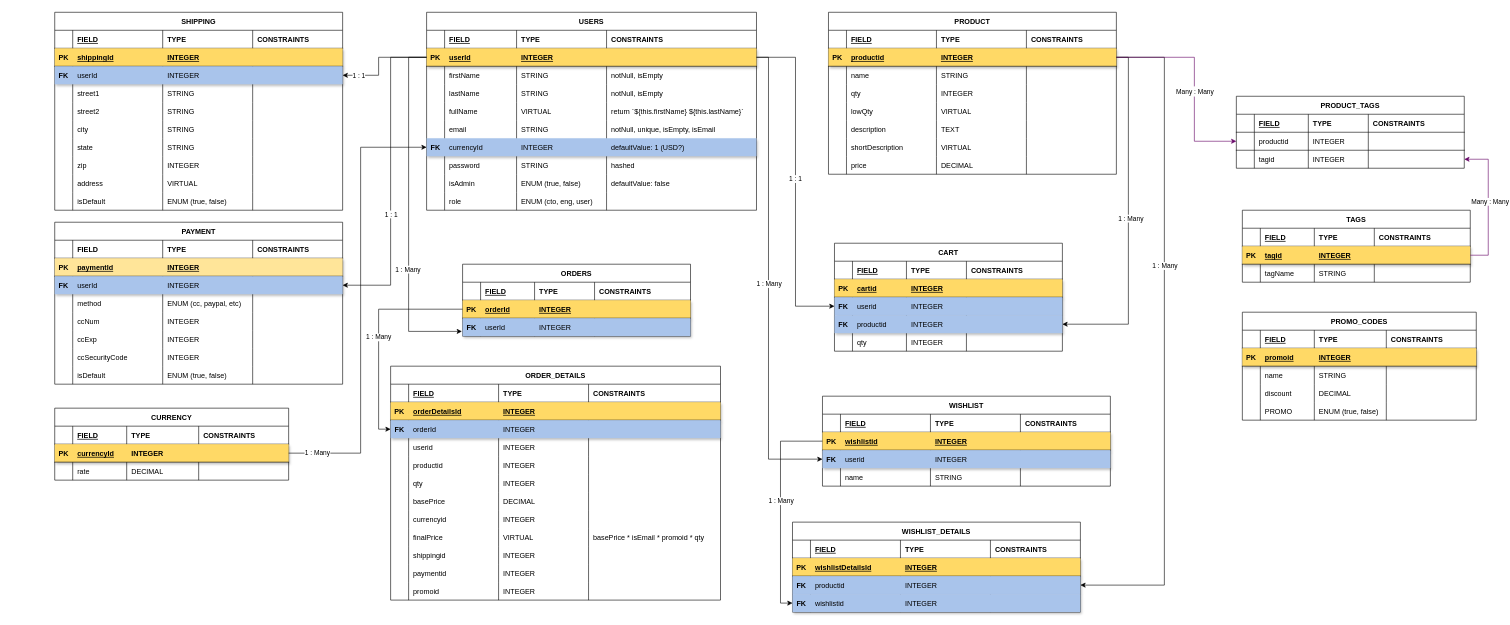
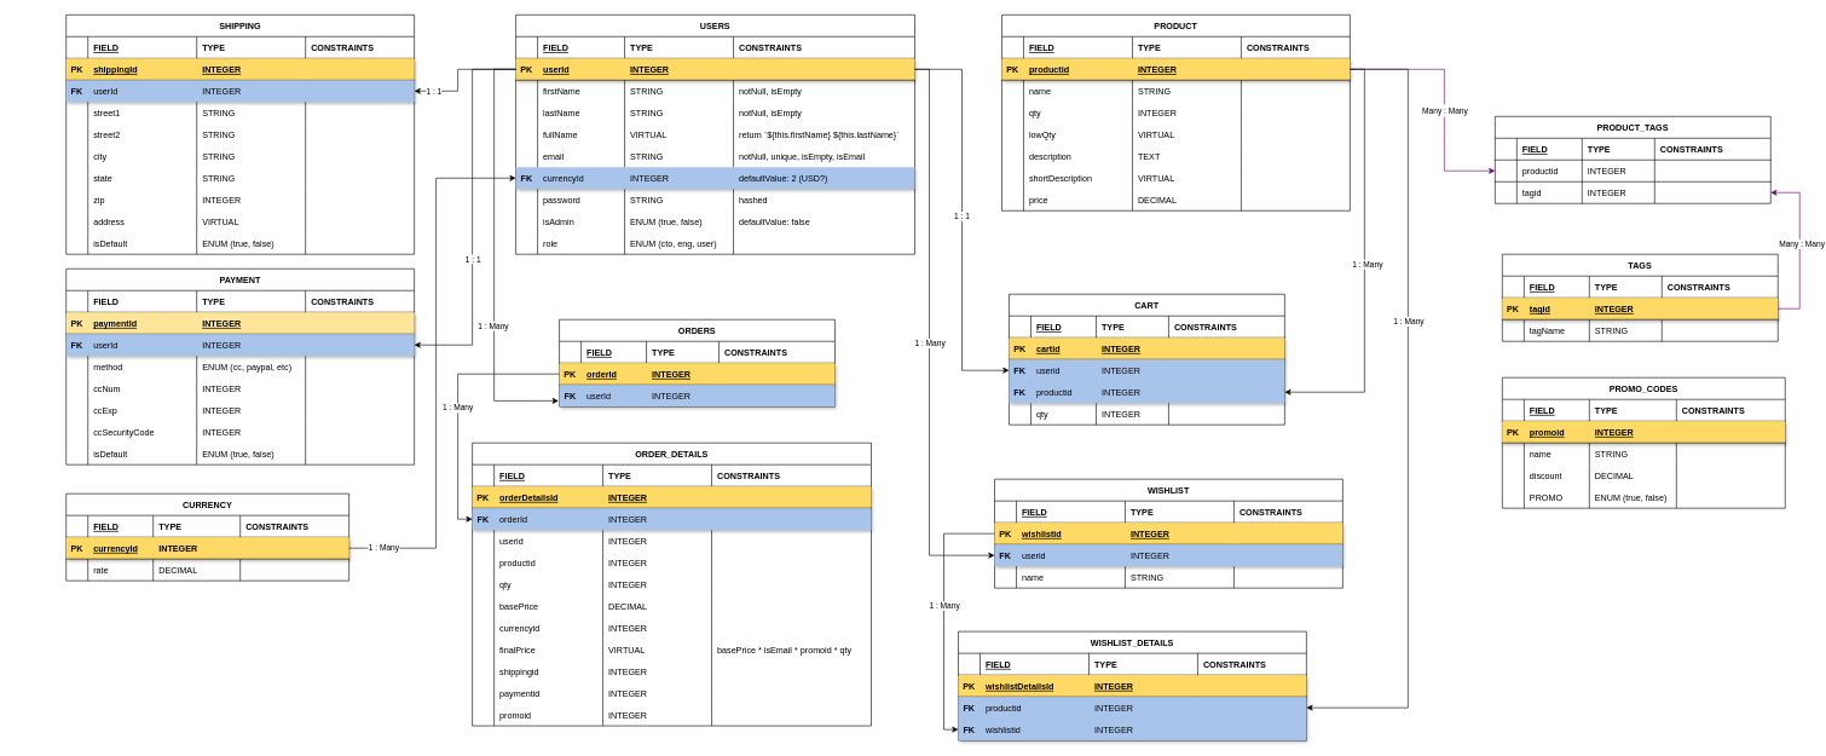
- <mxCell id="37" value="defaultValue: 1 (USD?)" style="shape=partialRectangle;connectable=0;fillColor=none;top=0;left=0;bottom=0;right=0;align=left;spacingLeft=6;overflow=hidden;" vertex="1" parent="33"><mxGeometry x="300" width="250" height="30" as="geometry"><mxRectangle width="250" height="30" as="alternateBounds" /></mxGeometry></mxCell>
+ <mxCell id="37" value="defaultValue: 2 (USD?)" style="shape=partialRectangle;connectable=0;fillColor=none;top=0;left=0;bottom=0;right=0;align=left;spacingLeft=6;overflow=hidden;" vertex="1" parent="33"><mxGeometry x="300" width="250" height="30" as="geometry"><mxRectangle width="250" height="30" as="alternateBounds" /></mxGeometry></mxCell>
